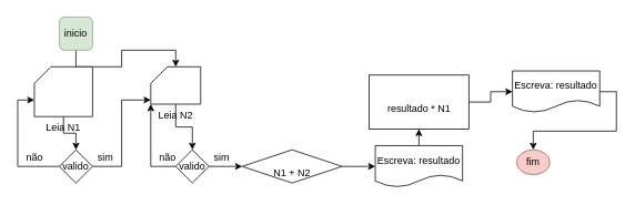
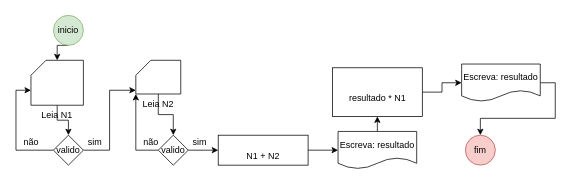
- <mxCell id="3" value="inicio" style="whiteSpace=wrap;html=1;fillColor=#d5e8d4;strokeColor=#82b366;rounded=1;" parent="1" vertex="1"><mxGeometry x="70" y="20" width="40" height="40" as="geometry" /></mxCell>
+ <mxCell id="3" value="inicio" style="ellipse;whiteSpace=wrap;html=1;fillColor=#d5e8d4;strokeColor=#82b366;" parent="1" vertex="1"><mxGeometry x="70" y="20" width="40" height="40" as="geometry" /></mxCell>
- <mxCell id="2" style="edgeStyle=orthogonalEdgeStyle;rounded=0;orthogonalLoop=1;jettySize=auto;html=1;exitX=0.5;exitY=1;exitDx=0;exitDy=0;" edge="1" parent="1" source="3" target="18"><mxGeometry relative="1" as="geometry" /></mxCell>
+ <mxCell id="2" style="edgeStyle=orthogonalEdgeStyle;rounded=0;orthogonalLoop=1;jettySize=auto;html=1;exitX=0.5;exitY=1;exitDx=0;exitDy=0;entryX=0.5;entryY=0;entryDx=0;entryDy=0;entryPerimeter=0;" edge="1" parent="1" source="3" target="10"><mxGeometry relative="1" as="geometry" /></mxCell>
- <mxCell id="4" value="fim" style="ellipse;whiteSpace=wrap;html=1;fillColor=#f8cecc;strokeColor=#b85450;" parent="1" vertex="1"><mxGeometry x="620" y="180" width="40" height="30" as="geometry" /></mxCell>
+ <mxCell id="4" value="fim" style="ellipse;whiteSpace=wrap;html=1;fillColor=#f8cecc;strokeColor=#b85450;" parent="1" vertex="1"><mxGeometry x="620" y="180" width="40" height="40" as="geometry" /></mxCell>
- <mxCell id="6" value="&lt;br&gt;N1 + N2" style="rhombus;whiteSpace=wrap;html=1;" parent="1" vertex="1"><mxGeometry x="290" y="180" width="120" height="40" as="geometry" /></mxCell>
+ <mxCell id="6" value="&lt;br&gt;N1 + N2" style="rounded=0;whiteSpace=wrap;html=1;" parent="1" vertex="1"><mxGeometry x="290" y="180" width="120" height="40" as="geometry" /></mxCell>
